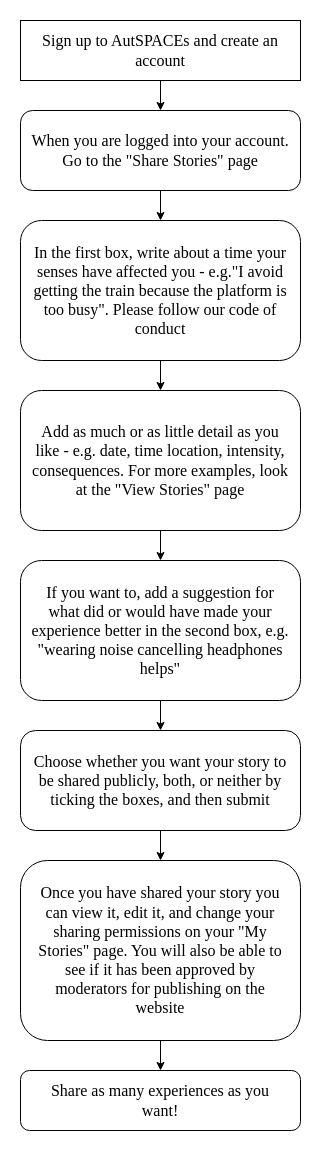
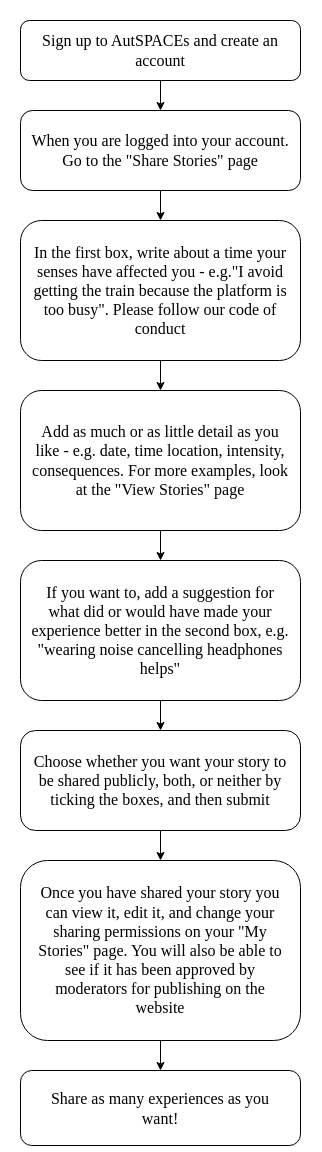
- <mxCell id="3" value="&lt;font data-font-src=&quot;https://fonts.googleapis.com/css?family=Poppins&quot; style=&quot;font-size: 16px;&quot;&gt;&lt;span style=&quot;font-size: 16px;&quot;&gt;Sign up to AutSPACEs and create an account&lt;/span&gt;&lt;/font&gt;" style="whiteSpace=wrap;html=1;fontSize=16;glass=0;strokeWidth=1;shadow=0;fontFamily=Poppins;fontSource=https%3A%2F%2Ffonts.googleapis.com%2Fcss%3Ffamily%3DPoppins;spacing=12;rounded=0;" parent="1" vertex="1"><mxGeometry x="20" y="20" width="280" height="60" as="geometry" /></mxCell>
+ <mxCell id="3" value="&lt;font data-font-src=&quot;https://fonts.googleapis.com/css?family=Poppins&quot; style=&quot;font-size: 16px;&quot;&gt;&lt;span style=&quot;font-size: 16px;&quot;&gt;Sign up to AutSPACEs and create an account&lt;/span&gt;&lt;/font&gt;" style="rounded=1;whiteSpace=wrap;html=1;fontSize=16;glass=0;strokeWidth=1;shadow=0;fontFamily=Poppins;fontSource=https%3A%2F%2Ffonts.googleapis.com%2Fcss%3Ffamily%3DPoppins;spacing=12;" parent="1" vertex="1"><mxGeometry x="20" y="20" width="280" height="60" as="geometry" /></mxCell>
- <mxCell id="14" value="&lt;span style=&quot;font-size: 16px;&quot;&gt;Share as many experiences as you want!&lt;/span&gt;" style="rounded=1;whiteSpace=wrap;html=1;fontSize=16;glass=0;strokeWidth=1;shadow=0;fontFamily=Poppins;fontSource=https%3A%2F%2Ffonts.googleapis.com%2Fcss%3Ffamily%3DPoppins;spacing=12;fontStyle=0" parent="1" vertex="1"><mxGeometry x="20" y="1070" width="280" height="60" as="geometry" /></mxCell>
+ <mxCell id="14" value="&lt;span style=&quot;font-size: 16px;&quot;&gt;Share as many experiences as you want!&lt;/span&gt;" style="rounded=1;whiteSpace=wrap;html=1;fontSize=16;glass=0;strokeWidth=1;shadow=0;fontFamily=Poppins;fontSource=https%3A%2F%2Ffonts.googleapis.com%2Fcss%3Ffamily%3DPoppins;spacing=12;fontStyle=0" parent="1" vertex="1"><mxGeometry x="20" y="1070" width="280" height="75" as="geometry" /></mxCell>
